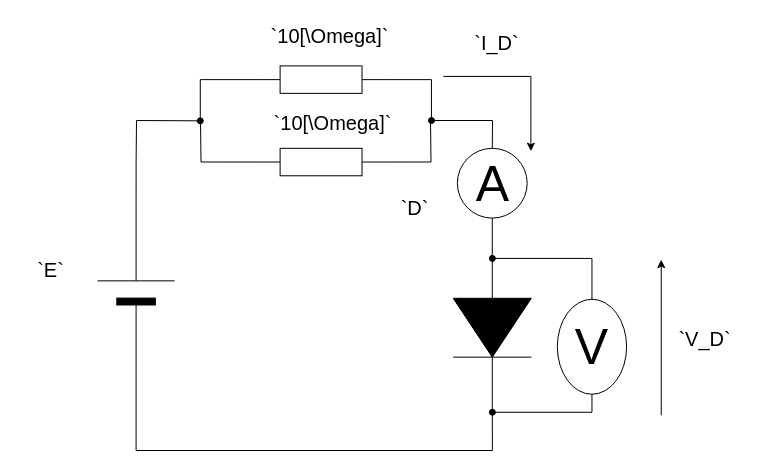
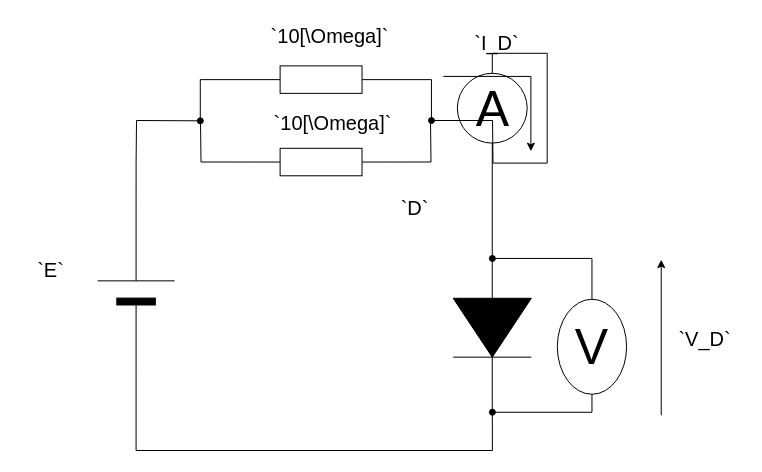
- <mxCell id="4" value="A" style="verticalLabelPosition=middle;shadow=0;dashed=0;align=center;html=1;verticalAlign=middle;strokeWidth=1;shape=ellipse;aspect=fixed;fontSize=50;" parent="2" vertex="1"><mxGeometry x="436.864" y="127.81" width="69.805" height="69.805" as="geometry" /></mxCell>
+ <mxCell id="4" value="A" style="verticalLabelPosition=middle;shadow=0;dashed=0;align=center;html=1;verticalAlign=middle;strokeWidth=1;shape=ellipse;aspect=fixed;fontSize=50;" parent="2" vertex="1"><mxGeometry x="436.864" y="52.81" width="69.805" height="69.805" as="geometry" /></mxCell>
